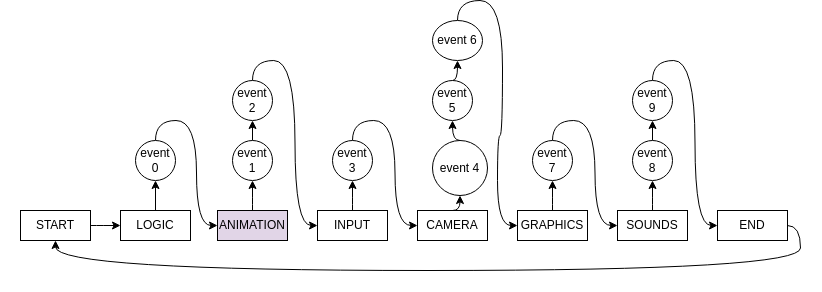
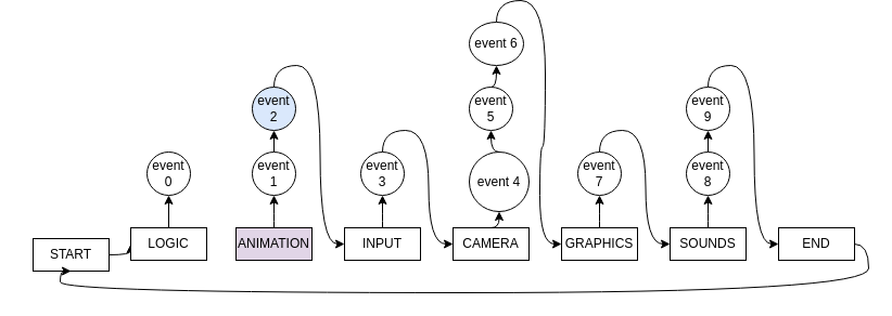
- <mxCell id="24" value="event 2" style="ellipse;whiteSpace=wrap;html=1;aspect=fixed;" parent="1" vertex="1"><mxGeometry x="232" y="80" width="40" height="40" as="geometry" /></mxCell>
+ <mxCell id="24" value="event 2" style="ellipse;whiteSpace=wrap;html=1;aspect=fixed;fillColor=#dae8fc;" parent="1" vertex="1"><mxGeometry x="232" y="80" width="40" height="40" as="geometry" /></mxCell>
- <mxCell id="36" style="edgeStyle=orthogonalEdgeStyle;rounded=0;orthogonalLoop=1;jettySize=auto;html=1;exitX=0.5;exitY=0;exitDx=0;exitDy=0;entryX=0;entryY=0.5;entryDx=0;entryDy=0;curved=1;" edge="1" parent="1" source="37" target="35"><mxGeometry relative="1" as="geometry" /></mxCell>
- <mxCell id="3" value="START" style="rounded=0;whiteSpace=wrap;html=1;" parent="1" vertex="1"><mxGeometry x="20" y="210" width="70" height="30" as="geometry" /></mxCell>
+ <mxCell id="3" value="START" style="rounded=0;whiteSpace=wrap;html=1;" parent="1" vertex="1"><mxGeometry x="30" y="220" width="70" height="30" as="geometry" /></mxCell>
